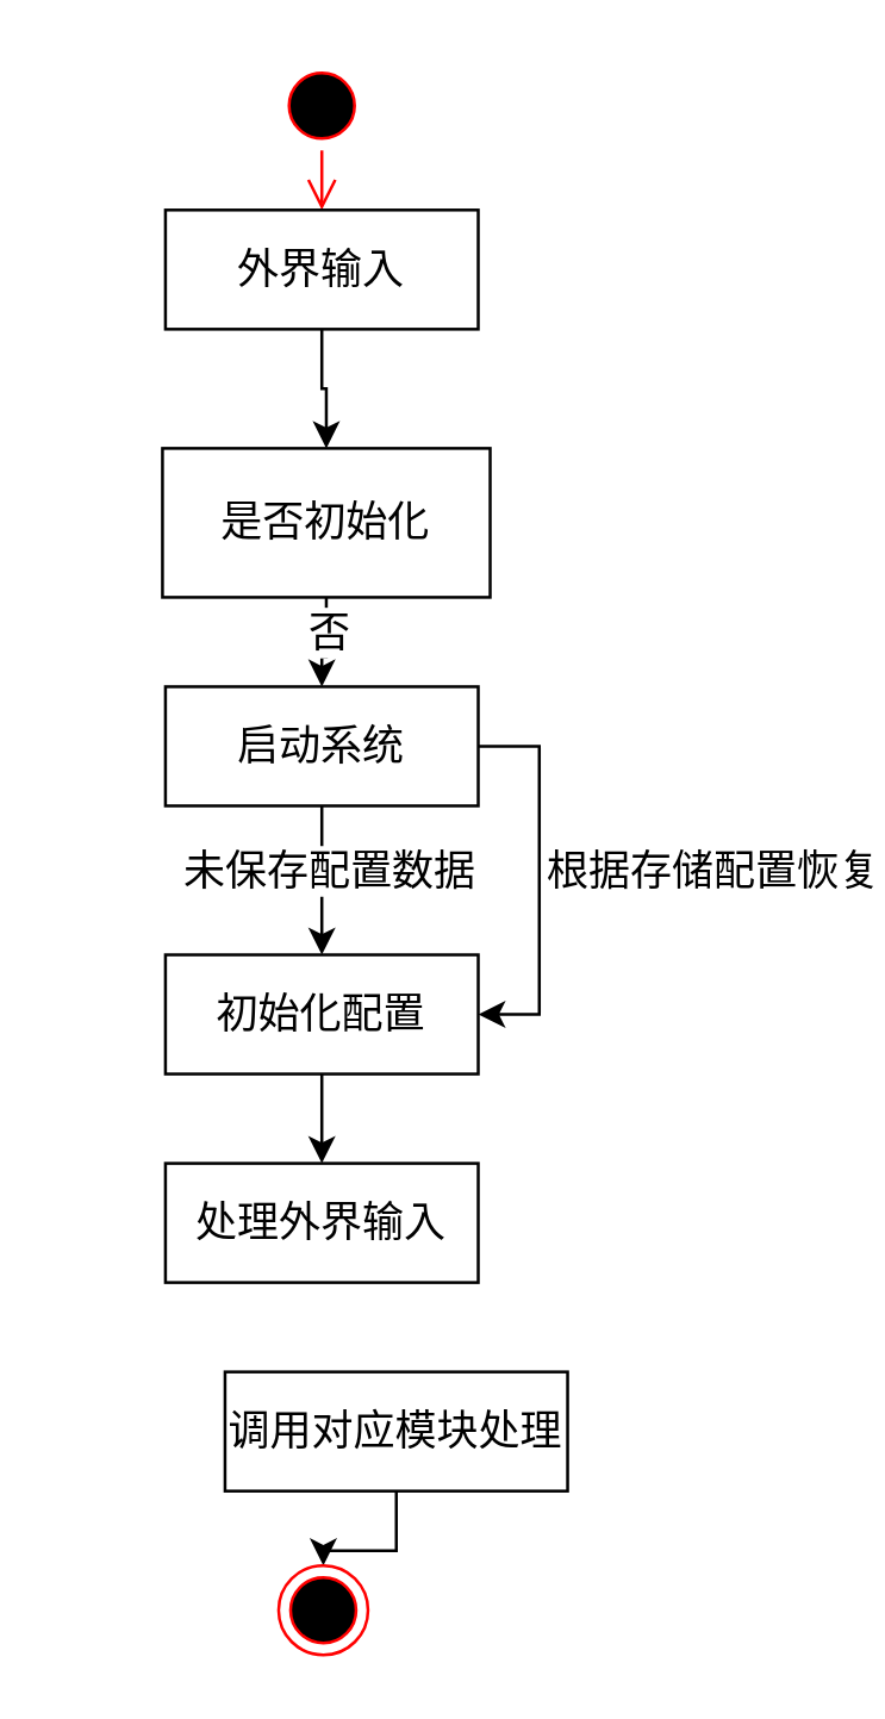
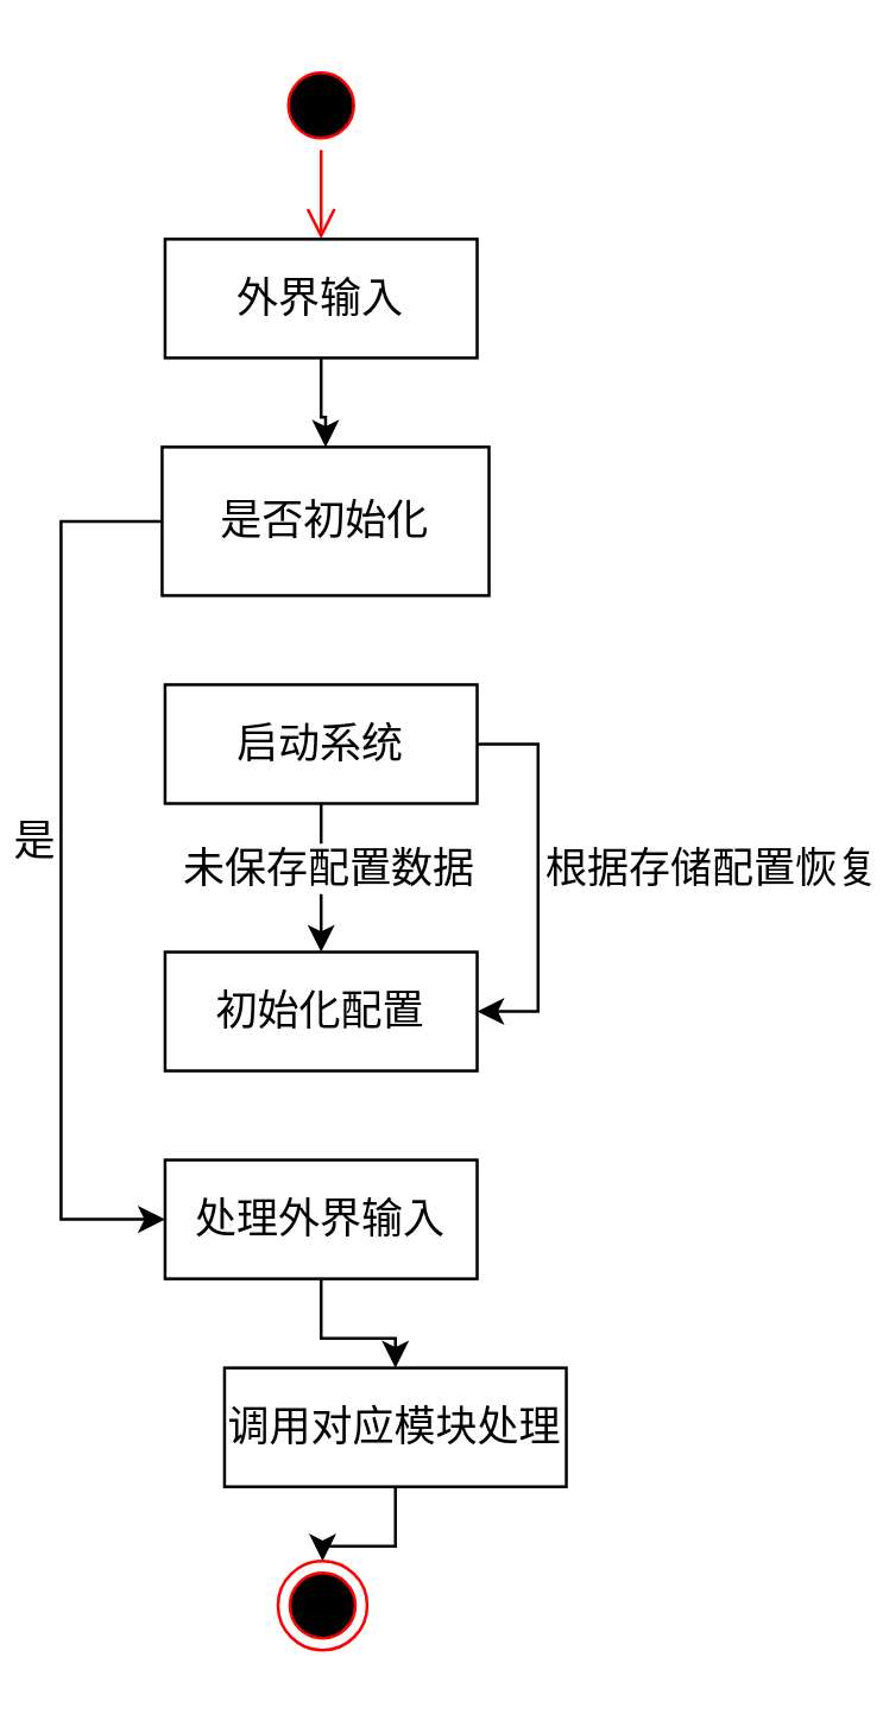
- <mxCell id="5" value="&lt;font style=&quot;font-size: 14px;&quot;&gt;外界输入&lt;/font&gt;" style="html=1;whiteSpace=wrap;" vertex="1" parent="1"><mxGeometry x="55" y="70" width="105" height="40" as="geometry" /></mxCell>
+ <mxCell id="5" value="&lt;font style=&quot;font-size: 14px;&quot;&gt;外界输入&lt;/font&gt;" style="html=1;whiteSpace=wrap;" vertex="1" parent="1"><mxGeometry x="55" y="80" width="105" height="40" as="geometry" /></mxCell>
- <mxCell id="11" style="edgeStyle=orthogonalEdgeStyle;rounded=0;orthogonalLoop=1;jettySize=auto;html=1;" edge="1" parent="1" source="16" target="10"><mxGeometry relative="1" as="geometry" /></mxCell>
- <mxCell id="12" value="否" style="edgeLabel;html=1;align=center;verticalAlign=middle;resizable=0;points=[];" vertex="1" connectable="0" parent="11"><mxGeometry x="0.533" y="2" relative="1" as="geometry"><mxPoint y="-12" as="offset" /></mxGeometry></mxCell>
- <mxCell id="13" value="&lt;font style=&quot;font-size: 14px;&quot;&gt;否&lt;/font&gt;" style="edgeLabel;html=1;align=center;verticalAlign=middle;resizable=0;points=[];" vertex="1" connectable="0" parent="11"><mxGeometry x="-0.27" relative="1" as="geometry"><mxPoint as="offset" /></mxGeometry></mxCell>
+ <mxCell id="14" style="edgeStyle=orthogonalEdgeStyle;rounded=0;orthogonalLoop=1;jettySize=auto;html=1;entryX=0;entryY=0.5;entryDx=0;entryDy=0;" edge="1" parent="1" source="16" target="20"><mxGeometry relative="1" as="geometry"><Array as="points"><mxPoint x="20" y="175" /><mxPoint x="20" y="410" /></Array></mxGeometry></mxCell>
+ <mxCell id="15" value="&lt;font style=&quot;font-size: 14px;&quot;&gt;是&lt;/font&gt;" style="edgeLabel;html=1;align=center;verticalAlign=middle;resizable=0;points=[];" vertex="1" connectable="0" parent="14"><mxGeometry x="-0.076" y="1" relative="1" as="geometry"><mxPoint x="-11" y="1" as="offset" /></mxGeometry></mxCell>
- <mxCell id="17" style="edgeStyle=orthogonalEdgeStyle;rounded=0;orthogonalLoop=1;jettySize=auto;html=1;" edge="1" parent="1" source="18" target="20"><mxGeometry relative="1" as="geometry" /></mxCell>
+ <mxCell id="19" style="edgeStyle=orthogonalEdgeStyle;rounded=0;orthogonalLoop=1;jettySize=auto;html=1;entryX=0.5;entryY=0;entryDx=0;entryDy=0;" edge="1" parent="1" source="20" target="22"><mxGeometry relative="1" as="geometry" /></mxCell>
